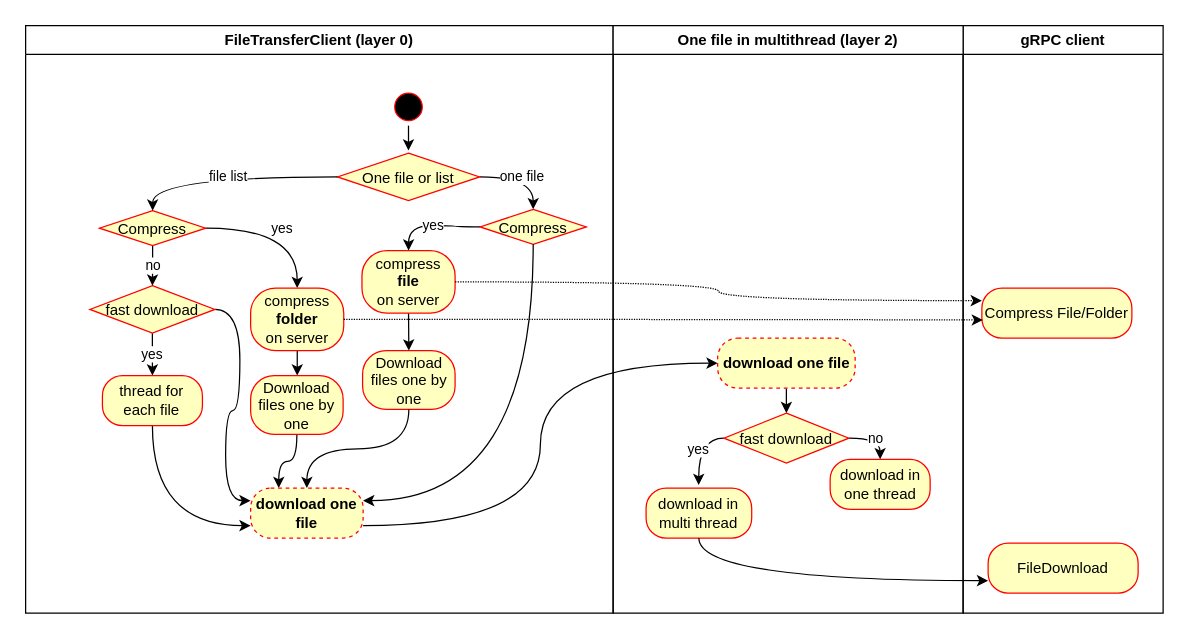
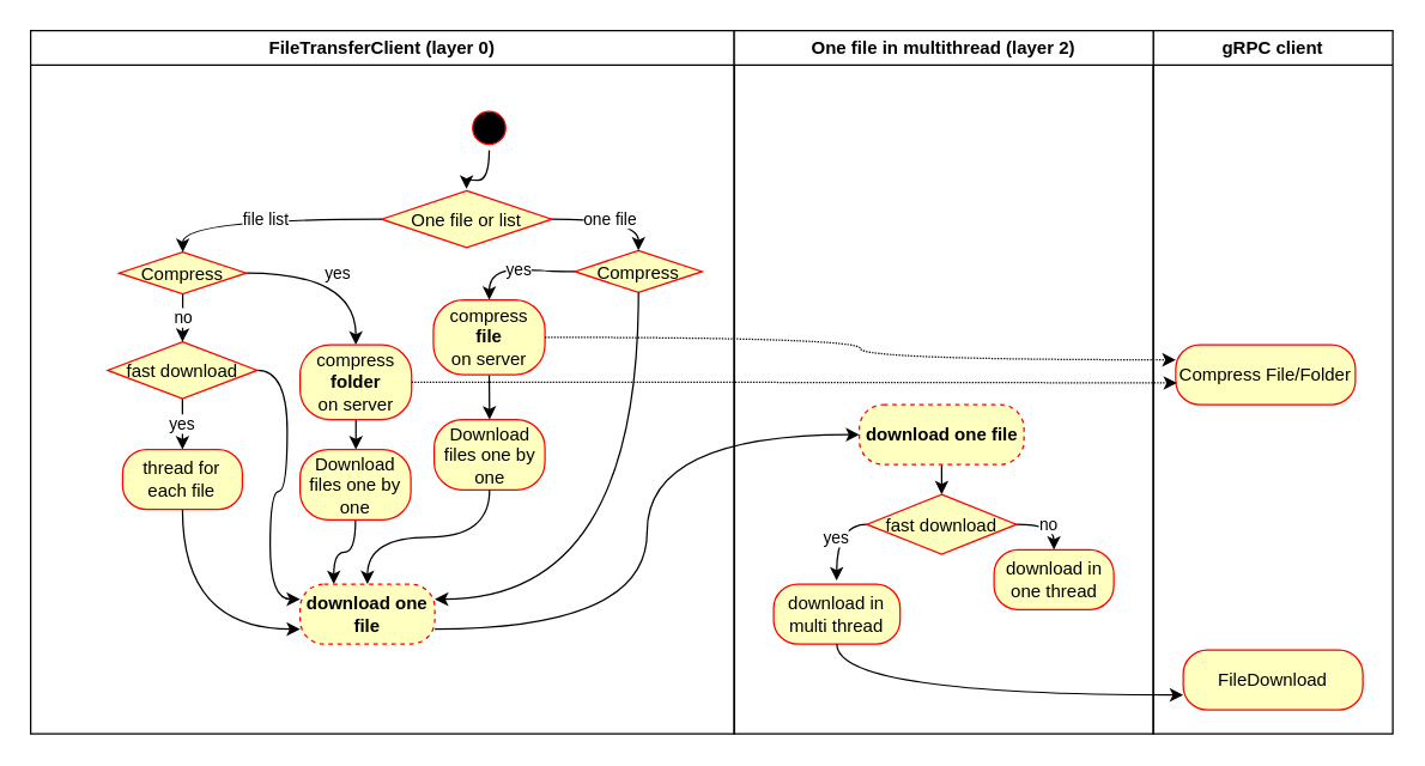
- <mxCell id="11" value="One file or list" style="rhombus;fillColor=#ffffc0;strokeColor=#ff0000;" parent="5" vertex="1"><mxGeometry x="249.44" y="102" width="113.75" height="38" as="geometry" /></mxCell>
+ <mxCell id="11" value="One file or list" style="rhombus;fillColor=#ffffc0;strokeColor=#ff0000;" parent="5" vertex="1"><mxGeometry x="234.44" y="107" width="113.75" height="38" as="geometry" /></mxCell>
